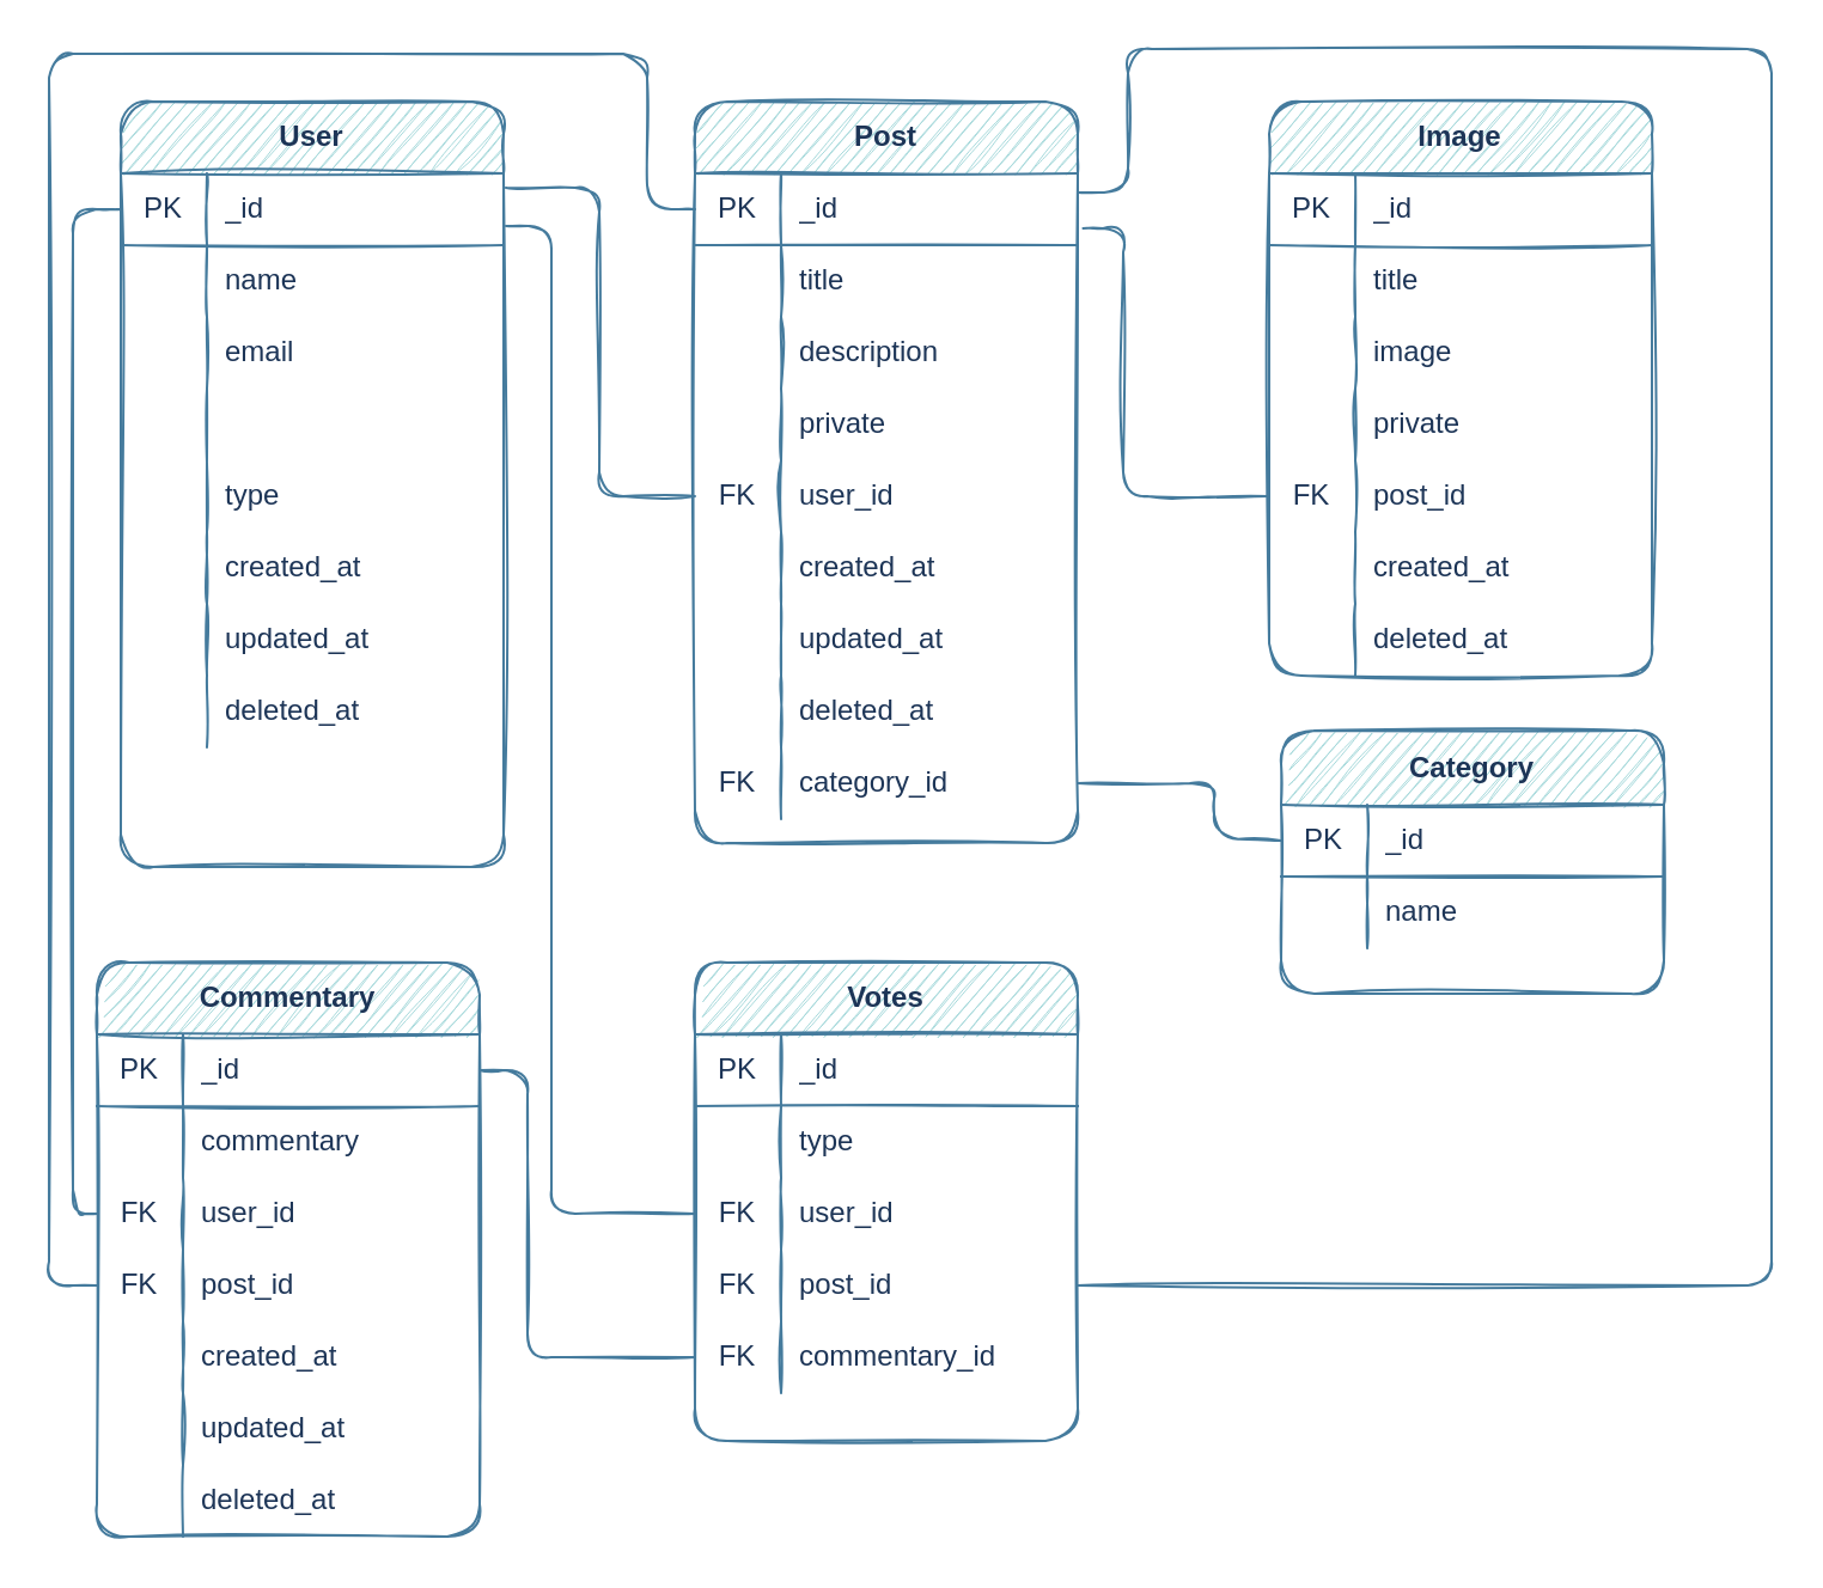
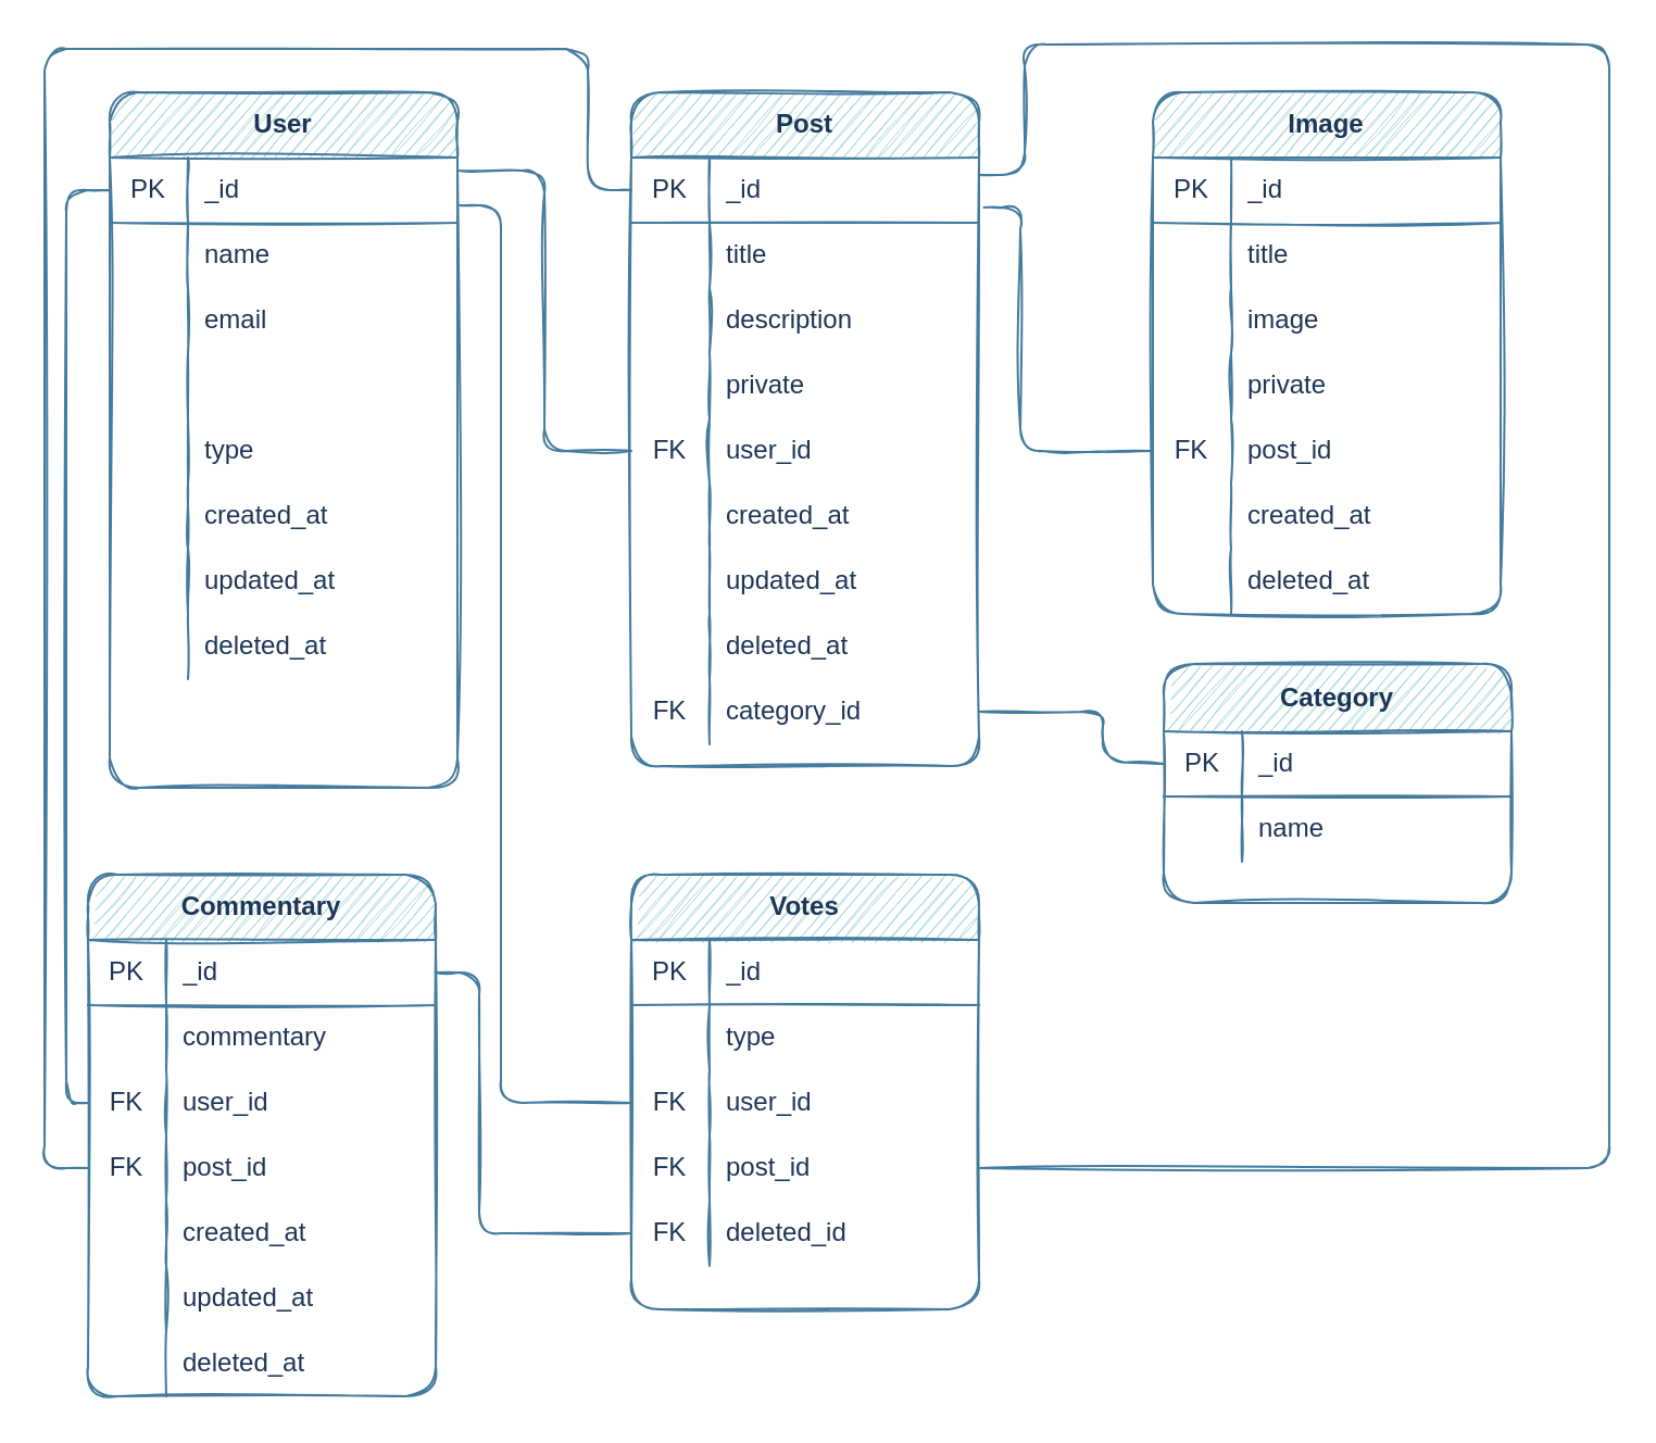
- <mxCell id="93" value="commentary_id" style="shape=partialRectangle;html=1;whiteSpace=wrap;connectable=0;fillColor=none;top=0;left=0;bottom=0;right=0;align=left;spacingLeft=6;overflow=hidden;strokeColor=#457B9D;fontColor=#1D3557;rounded=1;sketch=1;" parent="91" vertex="1"><mxGeometry x="36" width="124" height="30" as="geometry" /></mxCell>
+ <mxCell id="93" value="deleted_id" style="shape=partialRectangle;html=1;whiteSpace=wrap;connectable=0;fillColor=none;top=0;left=0;bottom=0;right=0;align=left;spacingLeft=6;overflow=hidden;strokeColor=#457B9D;fontColor=#1D3557;rounded=1;sketch=1;" parent="91" vertex="1"><mxGeometry x="36" width="124" height="30" as="geometry" /></mxCell>
